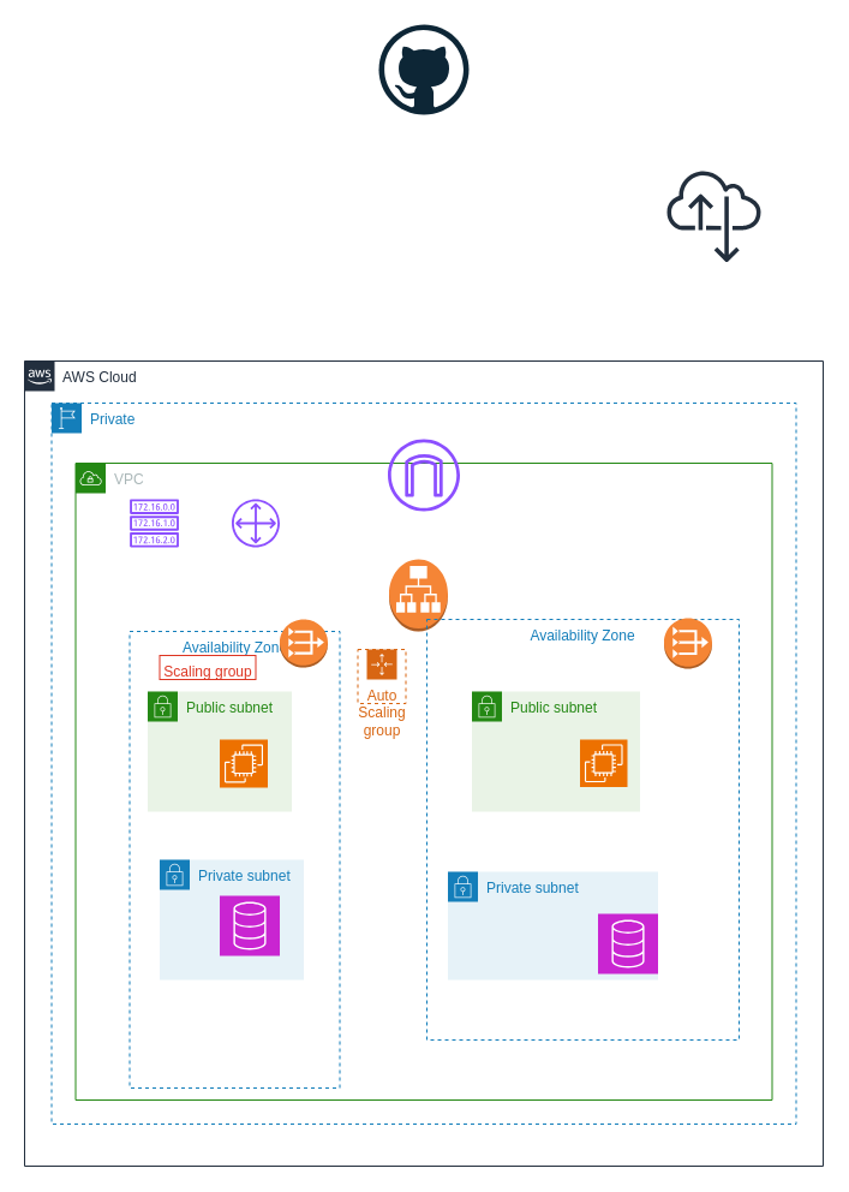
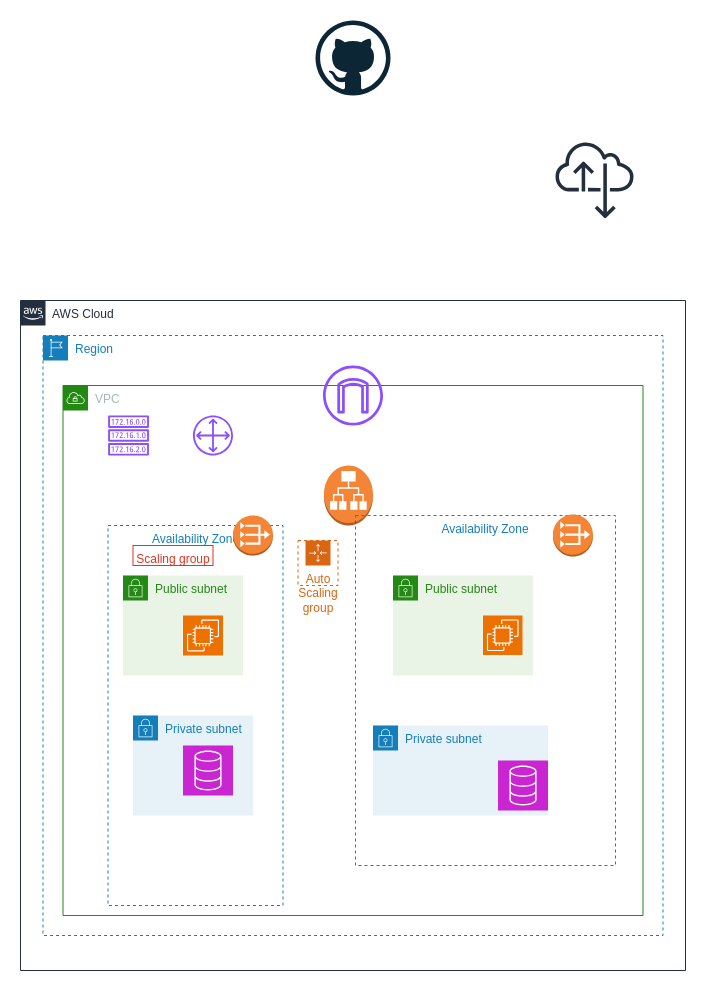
- <mxCell id="3" value="Private" style="points=[[0,0],[0.25,0],[0.5,0],[0.75,0],[1,0],[1,0.25],[1,0.5],[1,0.75],[1,1],[0.75,1],[0.5,1],[0.25,1],[0,1],[0,0.75],[0,0.5],[0,0.25]];outlineConnect=0;gradientColor=none;html=1;whiteSpace=wrap;fontSize=12;fontStyle=0;container=1;pointerEvents=0;collapsible=0;recursiveResize=0;shape=mxgraph.aws4.group;grIcon=mxgraph.aws4.group_region;strokeColor=#147EBA;fillColor=none;verticalAlign=top;align=left;spacingLeft=30;fontColor=#147EBA;dashed=1;" vertex="1" parent="2"><mxGeometry x="22.5" y="35" width="620" height="600" as="geometry" /></mxCell>
+ <mxCell id="3" value="Region" style="points=[[0,0],[0.25,0],[0.5,0],[0.75,0],[1,0],[1,0.25],[1,0.5],[1,0.75],[1,1],[0.75,1],[0.5,1],[0.25,1],[0,1],[0,0.75],[0,0.5],[0,0.25]];outlineConnect=0;gradientColor=none;html=1;whiteSpace=wrap;fontSize=12;fontStyle=0;container=1;pointerEvents=0;collapsible=0;recursiveResize=0;shape=mxgraph.aws4.group;grIcon=mxgraph.aws4.group_region;strokeColor=#147EBA;fillColor=none;verticalAlign=top;align=left;spacingLeft=30;fontColor=#147EBA;dashed=1;" vertex="1" parent="2"><mxGeometry x="22.5" y="35" width="620" height="600" as="geometry" /></mxCell>
